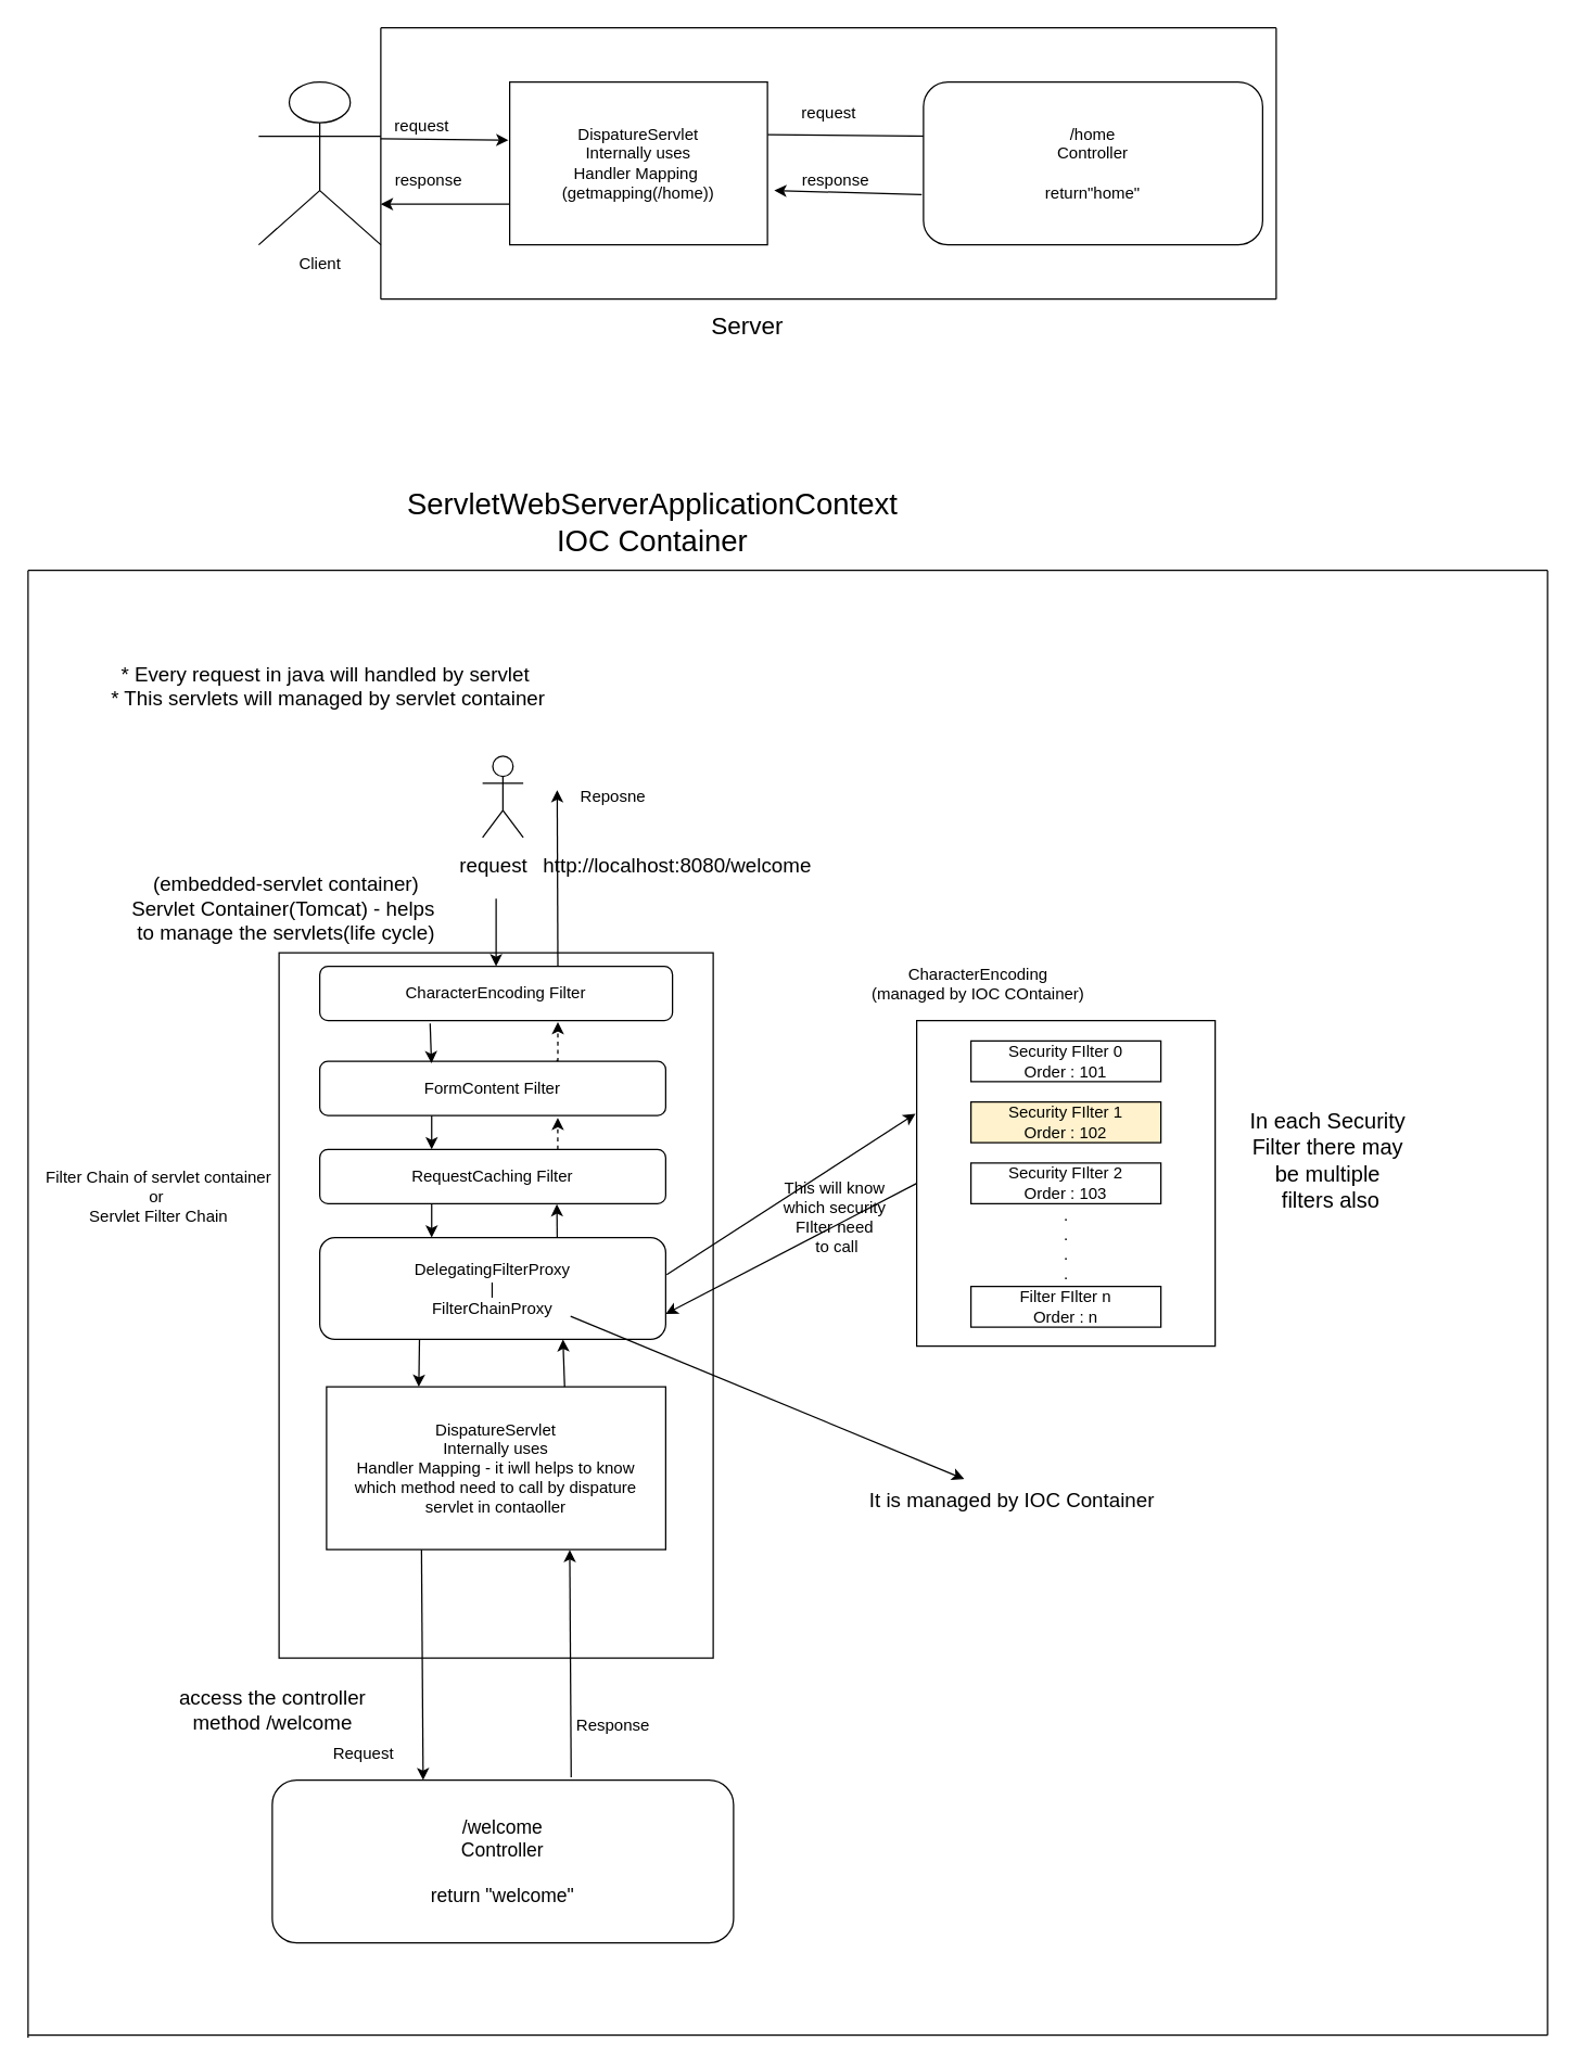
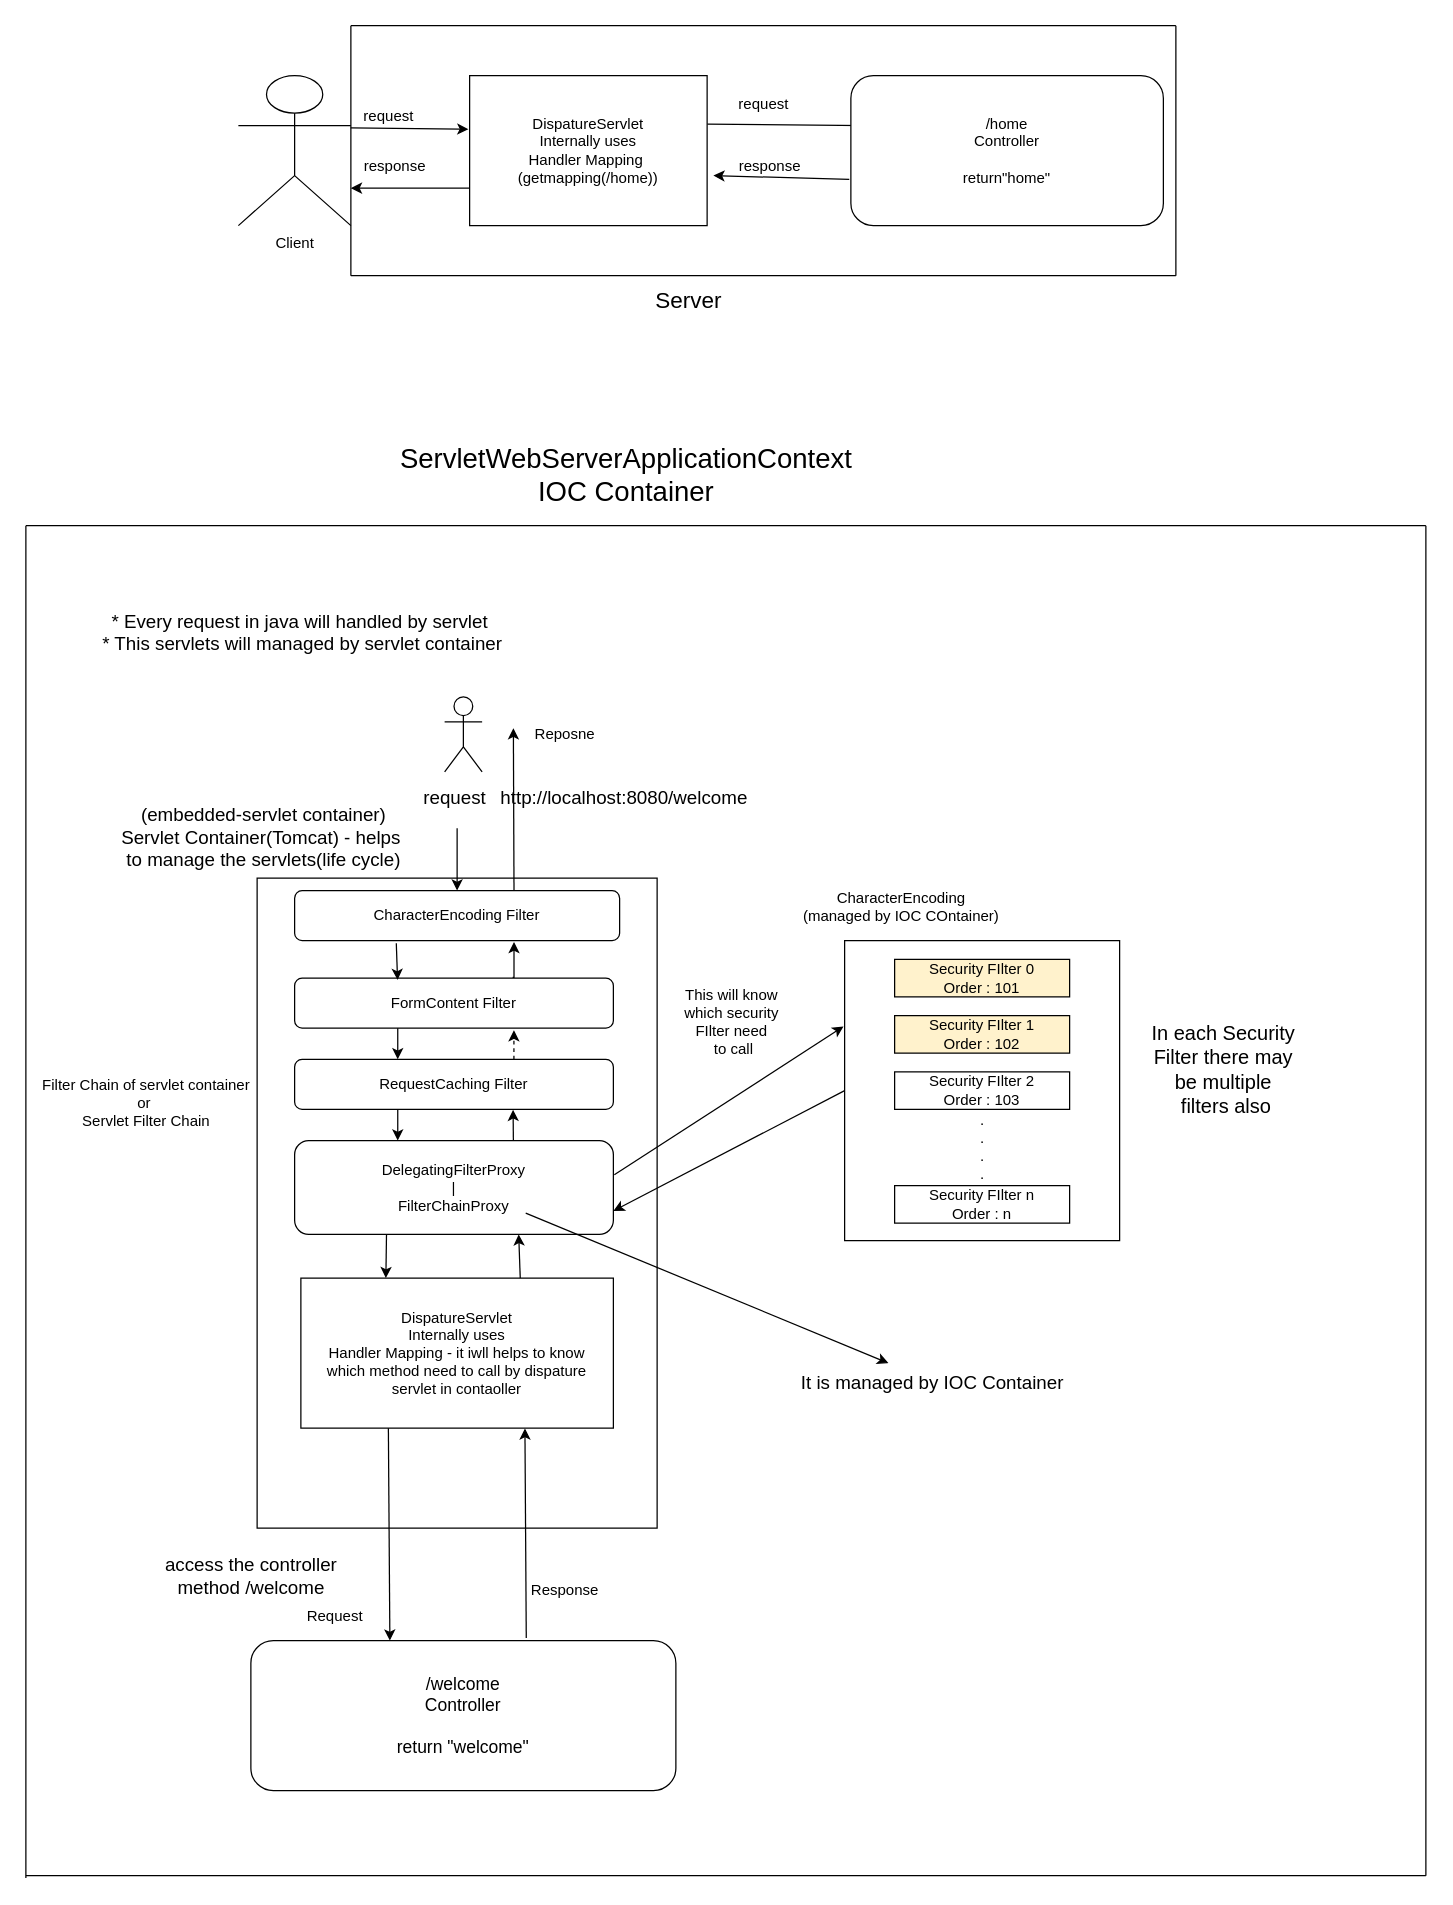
- <mxCell id="57" value="ServletWebServerApplicationContext&lt;br&gt;IOC Container" style="text;html=1;align=center;verticalAlign=middle;resizable=0;points=[];autosize=1;strokeColor=none;fillColor=none;fontSize=22;" parent="1" vertex="1"><mxGeometry x="290" y="350" width="380" height="70" as="geometry" /></mxCell>
+ <mxCell id="57" value="ServletWebServerApplicationContext&lt;br&gt;IOC Container" style="text;html=1;align=center;verticalAlign=middle;resizable=0;points=[];autosize=1;strokeColor=none;fillColor=none;fontSize=22;" parent="1" vertex="1"><mxGeometry x="310" y="345" width="380" height="70" as="geometry" /></mxCell>
- <mxCell id="30" value="" style="edgeStyle=orthogonalEdgeStyle;rounded=0;orthogonalLoop=1;jettySize=auto;html=1;entryX=0.675;entryY=1.026;entryDx=0;entryDy=0;entryPerimeter=0;exitX=0.684;exitY=-0.013;exitDx=0;exitDy=0;exitPerimeter=0;dashed=1;" parent="1" source="31" target="25" edge="1"><mxGeometry relative="1" as="geometry" /></mxCell>
+ <mxCell id="30" value="" style="edgeStyle=orthogonalEdgeStyle;rounded=0;orthogonalLoop=1;jettySize=auto;html=1;entryX=0.675;entryY=1.026;entryDx=0;entryDy=0;entryPerimeter=0;exitX=0.684;exitY=-0.013;exitDx=0;exitDy=0;exitPerimeter=0;" parent="1" source="31" target="25" edge="1"><mxGeometry relative="1" as="geometry" /></mxCell>
- <mxCell id="20" value="Security FIlter 0&lt;div&gt;Order : 101&lt;/div&gt;" style="rounded=0;whiteSpace=wrap;html=1;" parent="1" vertex="1"><mxGeometry x="715" y="767" width="140" height="30" as="geometry" /></mxCell>
+ <mxCell id="20" value="Security FIlter 0&lt;div&gt;Order : 101&lt;/div&gt;" style="rounded=0;whiteSpace=wrap;html=1;fillColor=#fff2cc;" parent="1" vertex="1"><mxGeometry x="715" y="767" width="140" height="30" as="geometry" /></mxCell>
- <mxCell id="38" value="This will know&amp;nbsp;&lt;div&gt;which security&amp;nbsp;&lt;/div&gt;&lt;div&gt;FIlter need&amp;nbsp;&lt;/div&gt;&lt;div&gt;to call&lt;/div&gt;" style="text;html=1;align=center;verticalAlign=middle;resizable=0;points=[];autosize=1;strokeColor=none;fillColor=none;" parent="1" vertex="1"><mxGeometry x="566" y="862" width="100" height="70" as="geometry" /></mxCell>
+ <mxCell id="38" value="This will know&amp;nbsp;&lt;div&gt;which security&amp;nbsp;&lt;/div&gt;&lt;div&gt;FIlter need&amp;nbsp;&lt;/div&gt;&lt;div&gt;to call&lt;/div&gt;" style="text;html=1;align=center;verticalAlign=middle;resizable=0;points=[];autosize=1;strokeColor=none;fillColor=none;" parent="1" vertex="1"><mxGeometry x="536" y="782" width="100" height="70" as="geometry" /></mxCell>
- <mxCell id="23" value="Filter FIlter n&lt;div&gt;Order : n&lt;/div&gt;" style="rounded=0;whiteSpace=wrap;html=1;" parent="1" vertex="1"><mxGeometry x="715" y="948" width="140" height="30" as="geometry" /></mxCell>
+ <mxCell id="23" value="Security FIlter n&lt;div&gt;Order : n&lt;/div&gt;" style="rounded=0;whiteSpace=wrap;html=1;" parent="1" vertex="1"><mxGeometry x="715" y="948" width="140" height="30" as="geometry" /></mxCell>
